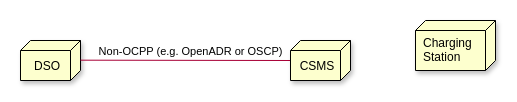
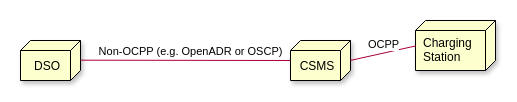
+ <mxCell id="7" style="rounded=0;orthogonalLoop=1;jettySize=auto;html=1;entryX=0.5;entryY=0.007;entryDx=0;entryDy=0;entryPerimeter=0;endArrow=none;endFill=0;strokeColor=#a80036;exitX=0.508;exitY=0.995;exitDx=0;exitDy=0;exitPerimeter=0;" parent="1" source="6" target="5" edge="1"><mxGeometry relative="1" as="geometry" /></mxCell>
+ <mxCell id="8" value="OCPP" style="edgeLabel;html=1;align=center;verticalAlign=middle;resizable=0;points=[];" parent="7" vertex="1" connectable="0"><mxGeometry x="0.008" y="-1" relative="1" as="geometry"><mxPoint x="1" y="-8" as="offset" /></mxGeometry></mxCell>
